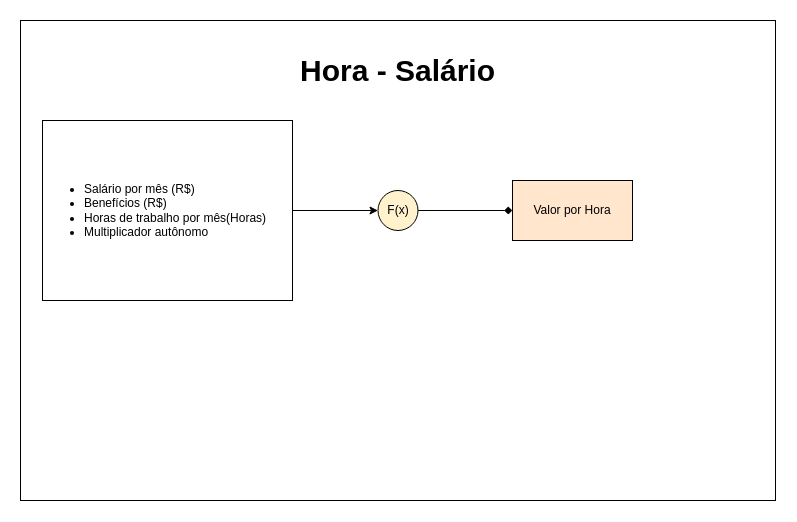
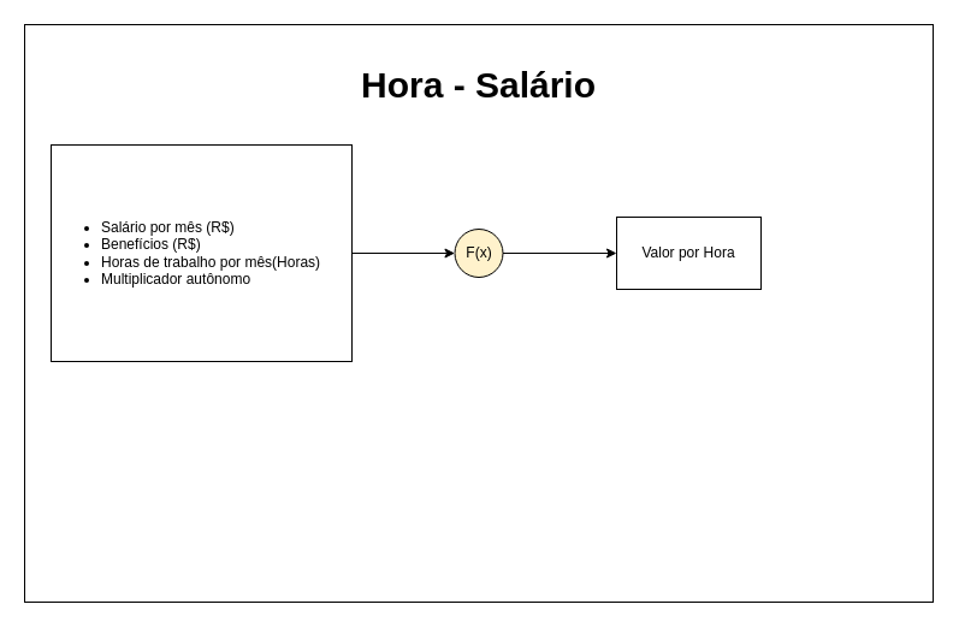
- <mxCell id="7" value="" style="edgeStyle=none;html=1;endArrow=diamond;" parent="2" source="8" target="9" edge="1"><mxGeometry relative="1" as="geometry" /></mxCell>
+ <mxCell id="7" value="" style="edgeStyle=none;html=1;" parent="2" source="8" target="9" edge="1"><mxGeometry relative="1" as="geometry" /></mxCell>
- <mxCell id="9" value="Valor por Hora" style="rounded=0;whiteSpace=wrap;html=1;fillColor=#ffe6cc;" parent="2" vertex="1"><mxGeometry x="492" y="160" width="120" height="60" as="geometry" /></mxCell>
+ <mxCell id="9" value="Valor por Hora" style="rounded=0;whiteSpace=wrap;html=1;" parent="2" vertex="1"><mxGeometry x="492" y="160" width="120" height="60" as="geometry" /></mxCell>
